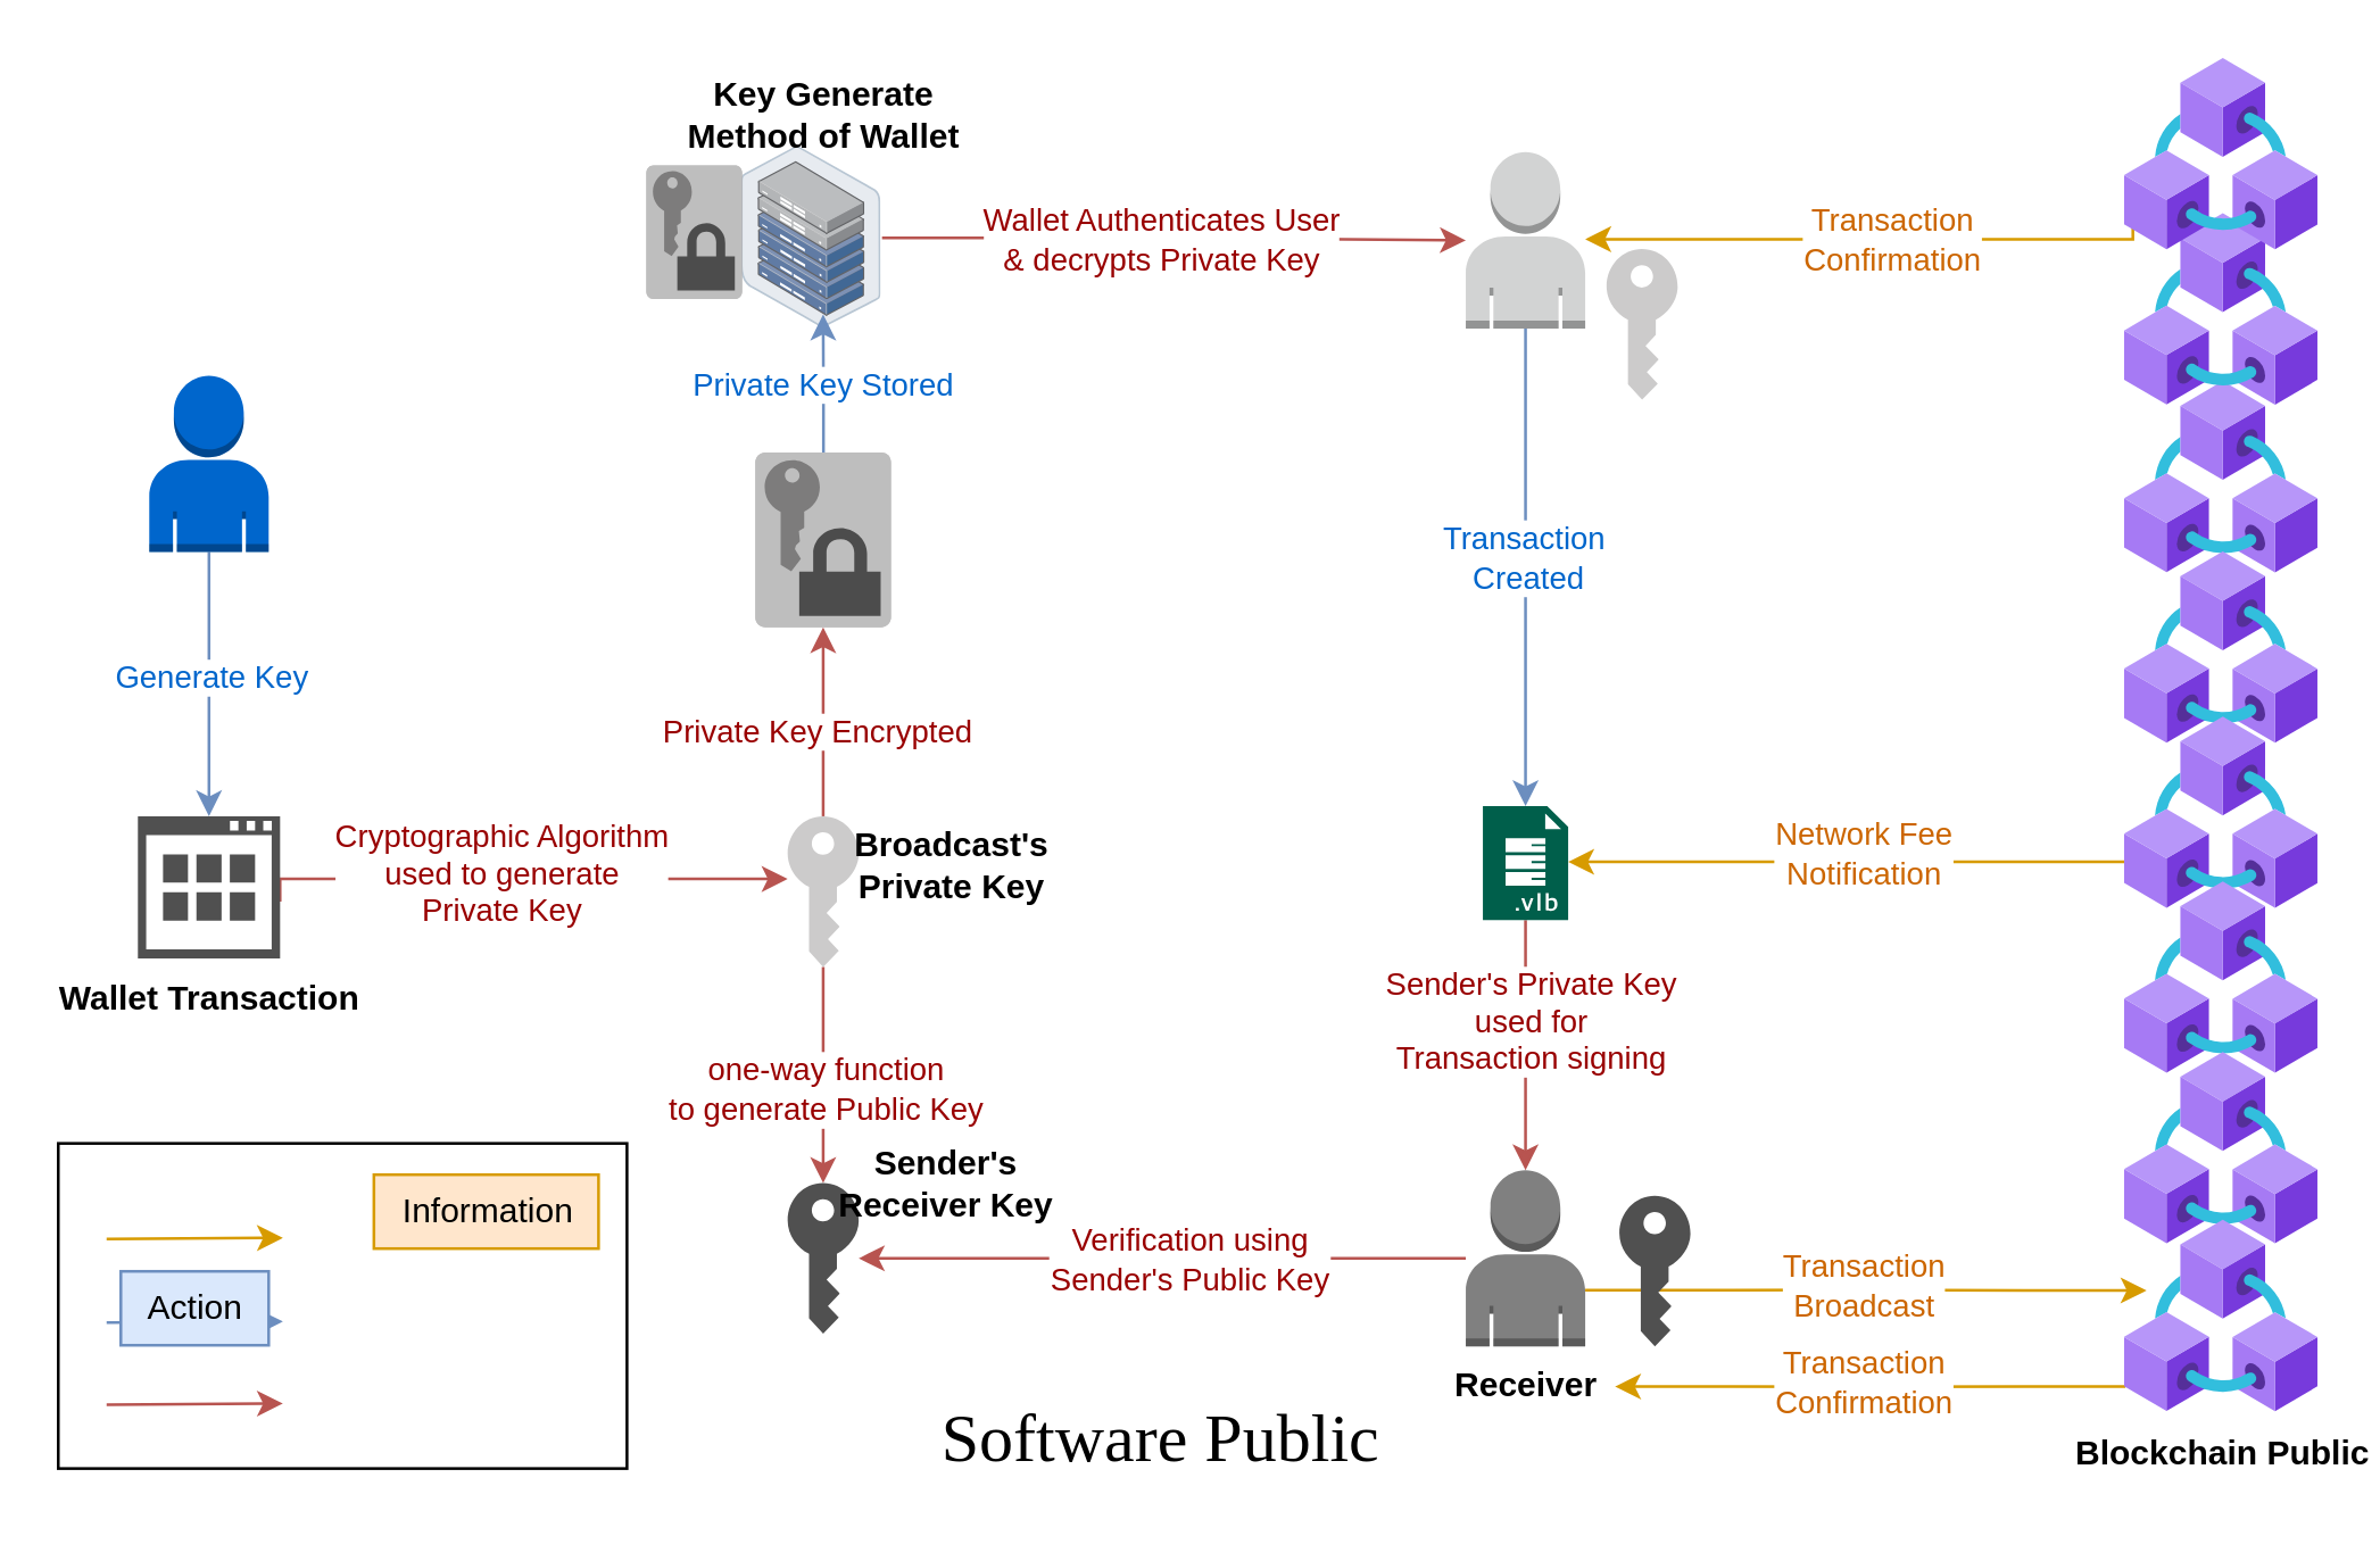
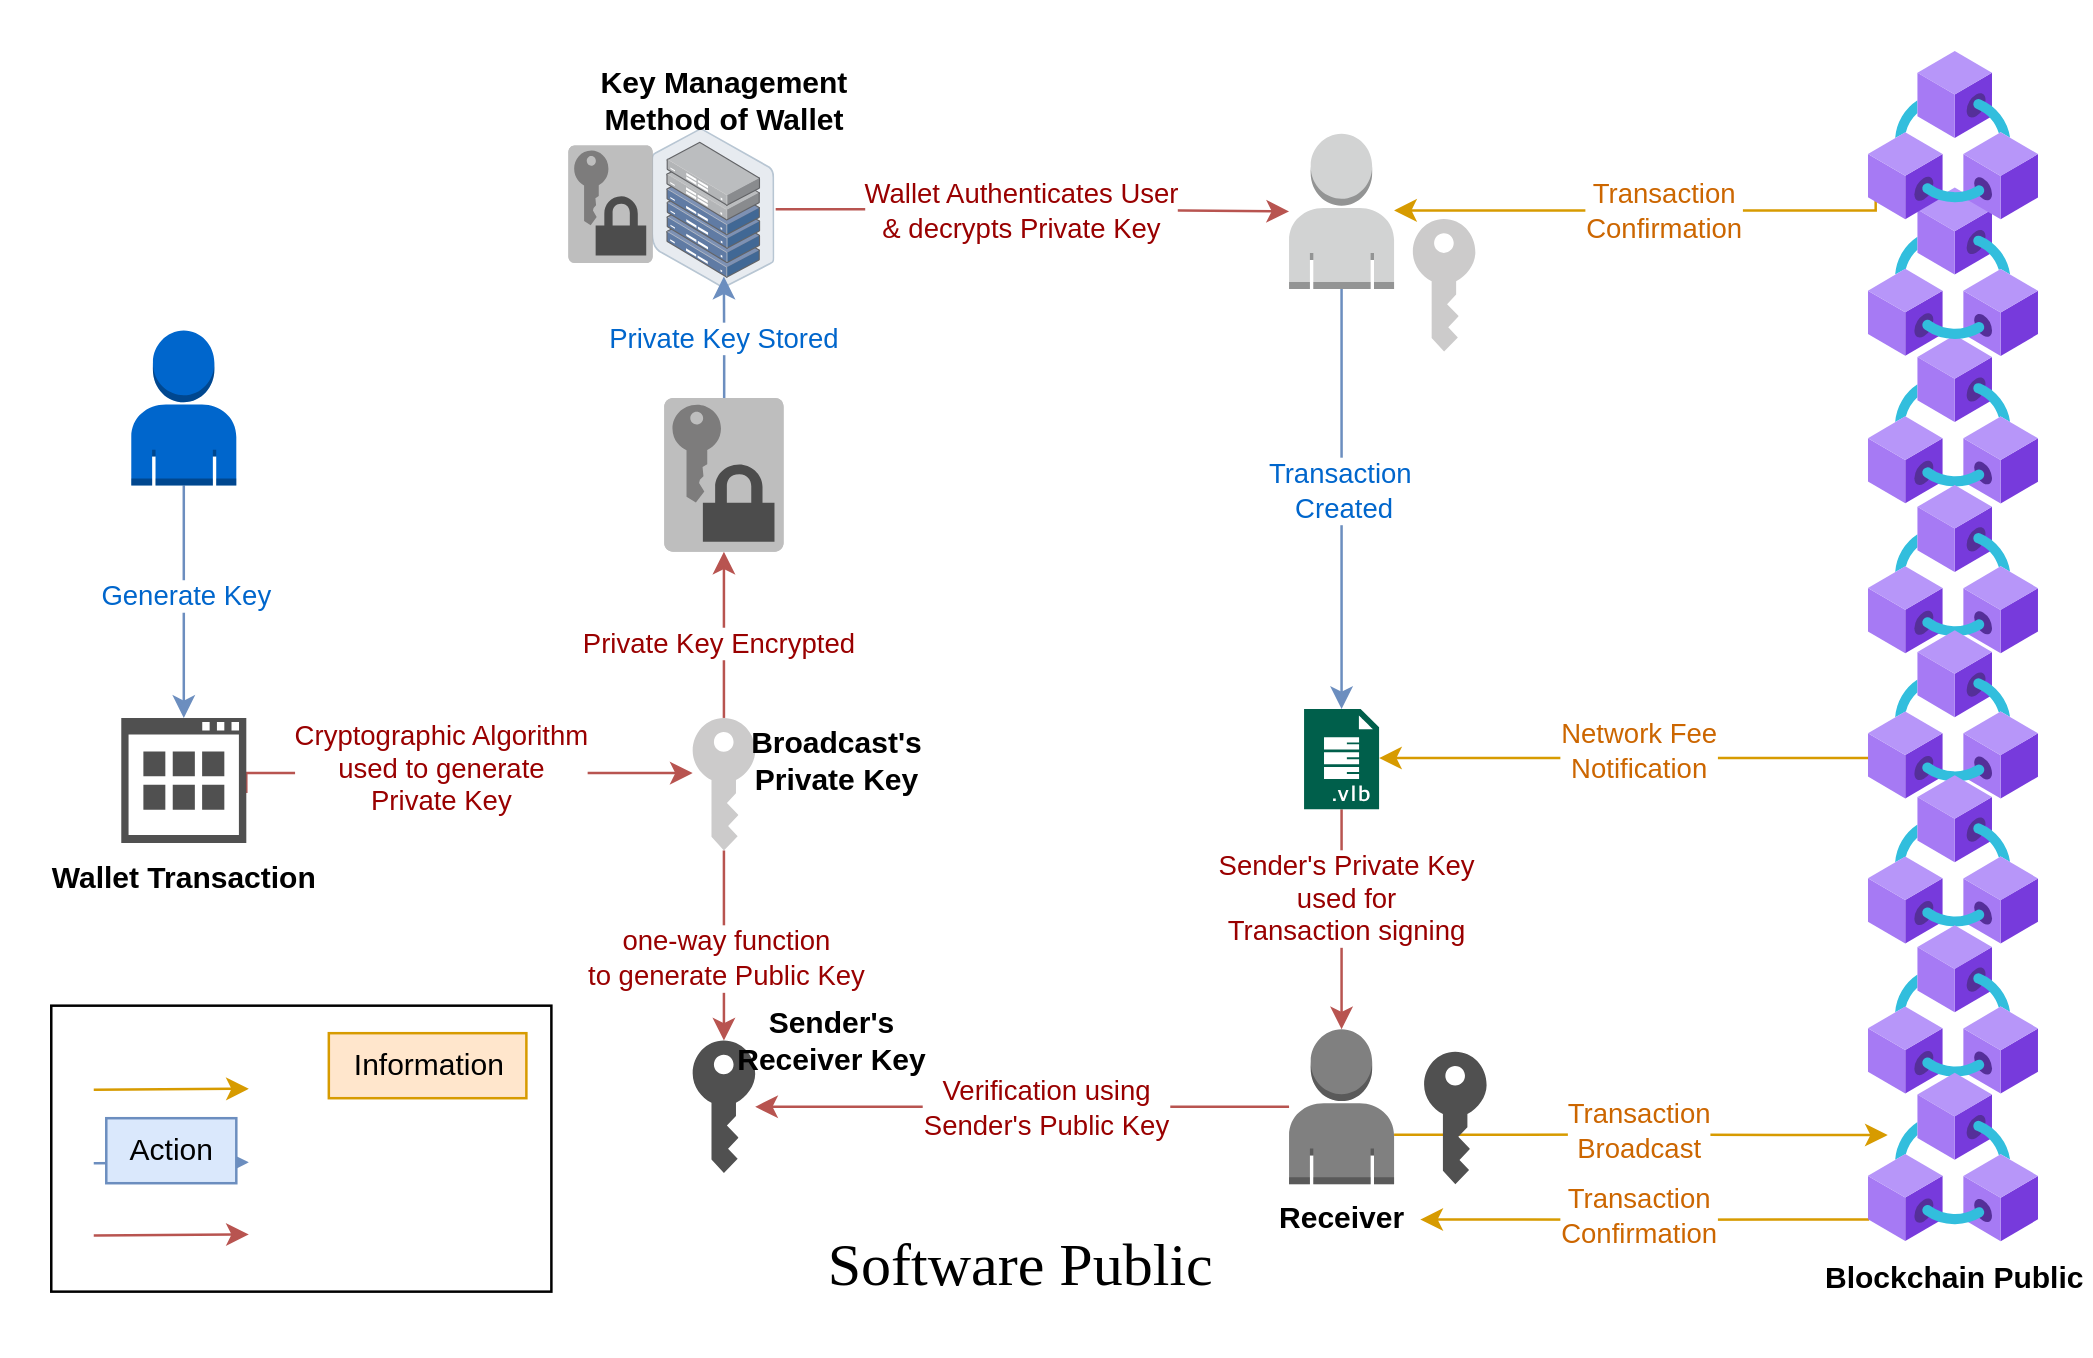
- <mxCell id="41" value="&lt;b&gt;Key Generate&lt;br&gt;Method of Wallet&lt;/b&gt;" style="text;html=1;align=center;verticalAlign=middle;resizable=0;points=[];autosize=1;strokeColor=none;fillColor=none;" vertex="1" parent="1"><mxGeometry x="230" y="20" width="118" height="40" as="geometry" /></mxCell>
+ <mxCell id="41" value="&lt;b&gt;Key Management&lt;br&gt;Method of Wallet&lt;/b&gt;" style="text;html=1;align=center;verticalAlign=middle;resizable=0;points=[];autosize=1;strokeColor=none;fillColor=none;" vertex="1" parent="1"><mxGeometry x="230" y="20" width="118" height="40" as="geometry" /></mxCell>
